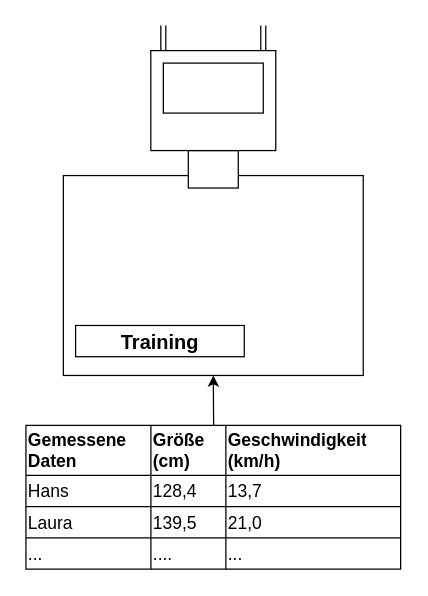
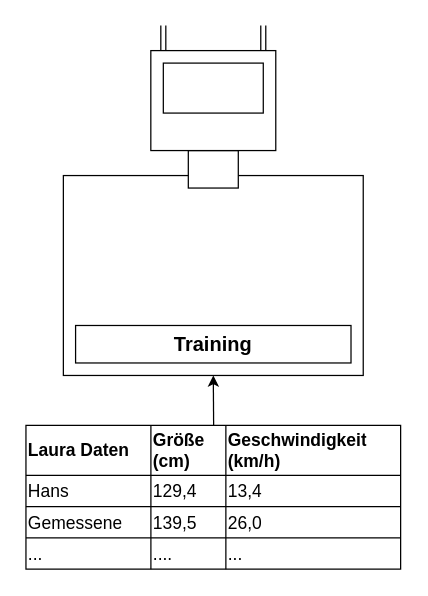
- <mxCell id="12" value="&lt;font style=&quot;font-size: 16px;&quot; face=&quot;Helvetica&quot;&gt;&lt;b&gt;Training&lt;/b&gt;&lt;/font&gt;" style="whiteSpace=wrap;html=1;" vertex="1" parent="1"><mxGeometry x="59.72" y="260" width="135" height="25" as="geometry" /></mxCell>
+ <mxCell id="12" value="&lt;font style=&quot;font-size: 16px;&quot; face=&quot;Helvetica&quot;&gt;&lt;b&gt;Training&lt;/b&gt;&lt;/font&gt;" style="whiteSpace=wrap;html=1;" vertex="1" parent="1"><mxGeometry x="59.72" y="260" width="220.43" height="30" as="geometry" /></mxCell>
- <mxCell id="15" value="Gemessene Daten" style="shape=partialRectangle;html=1;whiteSpace=wrap;connectable=0;strokeColor=inherit;overflow=hidden;fillColor=none;top=0;left=0;bottom=0;right=0;pointerEvents=1;fontSize=14;align=left;fontStyle=1" vertex="1" parent="14"><mxGeometry width="100" height="40" as="geometry"><mxRectangle width="100" height="40" as="alternateBounds" /></mxGeometry></mxCell>
+ <mxCell id="15" value="Laura Daten" style="shape=partialRectangle;html=1;whiteSpace=wrap;connectable=0;strokeColor=inherit;overflow=hidden;fillColor=none;top=0;left=0;bottom=0;right=0;pointerEvents=1;fontSize=14;align=left;fontStyle=1" vertex="1" parent="14"><mxGeometry width="100" height="40" as="geometry"><mxRectangle width="100" height="40" as="alternateBounds" /></mxGeometry></mxCell>
- <mxCell id="20" value="128,4" style="shape=partialRectangle;html=1;whiteSpace=wrap;connectable=0;strokeColor=inherit;overflow=hidden;fillColor=none;top=0;left=0;bottom=0;right=0;pointerEvents=1;fontSize=14;align=left;fontStyle=0" vertex="1" parent="18"><mxGeometry x="100" width="60" height="25" as="geometry"><mxRectangle width="60" height="25" as="alternateBounds" /></mxGeometry></mxCell>
+ <mxCell id="20" value="129,4" style="shape=partialRectangle;html=1;whiteSpace=wrap;connectable=0;strokeColor=inherit;overflow=hidden;fillColor=none;top=0;left=0;bottom=0;right=0;pointerEvents=1;fontSize=14;align=left;fontStyle=0" vertex="1" parent="18"><mxGeometry x="100" width="60" height="25" as="geometry"><mxRectangle width="60" height="25" as="alternateBounds" /></mxGeometry></mxCell>
- <mxCell id="21" value="13,7" style="shape=partialRectangle;html=1;whiteSpace=wrap;connectable=0;strokeColor=inherit;overflow=hidden;fillColor=none;top=0;left=0;bottom=0;right=0;pointerEvents=1;fontSize=14;align=left;fontStyle=0" vertex="1" parent="18"><mxGeometry x="160" width="140" height="25" as="geometry"><mxRectangle width="140" height="25" as="alternateBounds" /></mxGeometry></mxCell>
+ <mxCell id="21" value="13,4" style="shape=partialRectangle;html=1;whiteSpace=wrap;connectable=0;strokeColor=inherit;overflow=hidden;fillColor=none;top=0;left=0;bottom=0;right=0;pointerEvents=1;fontSize=14;align=left;fontStyle=0" vertex="1" parent="18"><mxGeometry x="160" width="140" height="25" as="geometry"><mxRectangle width="140" height="25" as="alternateBounds" /></mxGeometry></mxCell>
- <mxCell id="23" value="Laura" style="shape=partialRectangle;html=1;whiteSpace=wrap;connectable=0;strokeColor=inherit;overflow=hidden;fillColor=none;top=0;left=0;bottom=0;right=0;pointerEvents=1;fontSize=14;align=left;fontStyle=0" vertex="1" parent="22"><mxGeometry width="100" height="25" as="geometry"><mxRectangle width="100" height="25" as="alternateBounds" /></mxGeometry></mxCell>
+ <mxCell id="23" value="Gemessene" style="shape=partialRectangle;html=1;whiteSpace=wrap;connectable=0;strokeColor=inherit;overflow=hidden;fillColor=none;top=0;left=0;bottom=0;right=0;pointerEvents=1;fontSize=14;align=left;fontStyle=0" vertex="1" parent="22"><mxGeometry width="100" height="25" as="geometry"><mxRectangle width="100" height="25" as="alternateBounds" /></mxGeometry></mxCell>
- <mxCell id="25" value="21,0" style="shape=partialRectangle;html=1;whiteSpace=wrap;connectable=0;strokeColor=inherit;overflow=hidden;fillColor=none;top=0;left=0;bottom=0;right=0;pointerEvents=1;fontSize=14;align=left;fontStyle=0" vertex="1" parent="22"><mxGeometry x="160" width="140" height="25" as="geometry"><mxRectangle width="140" height="25" as="alternateBounds" /></mxGeometry></mxCell>
+ <mxCell id="25" value="26,0" style="shape=partialRectangle;html=1;whiteSpace=wrap;connectable=0;strokeColor=inherit;overflow=hidden;fillColor=none;top=0;left=0;bottom=0;right=0;pointerEvents=1;fontSize=14;align=left;fontStyle=0" vertex="1" parent="22"><mxGeometry x="160" width="140" height="25" as="geometry"><mxRectangle width="140" height="25" as="alternateBounds" /></mxGeometry></mxCell>
